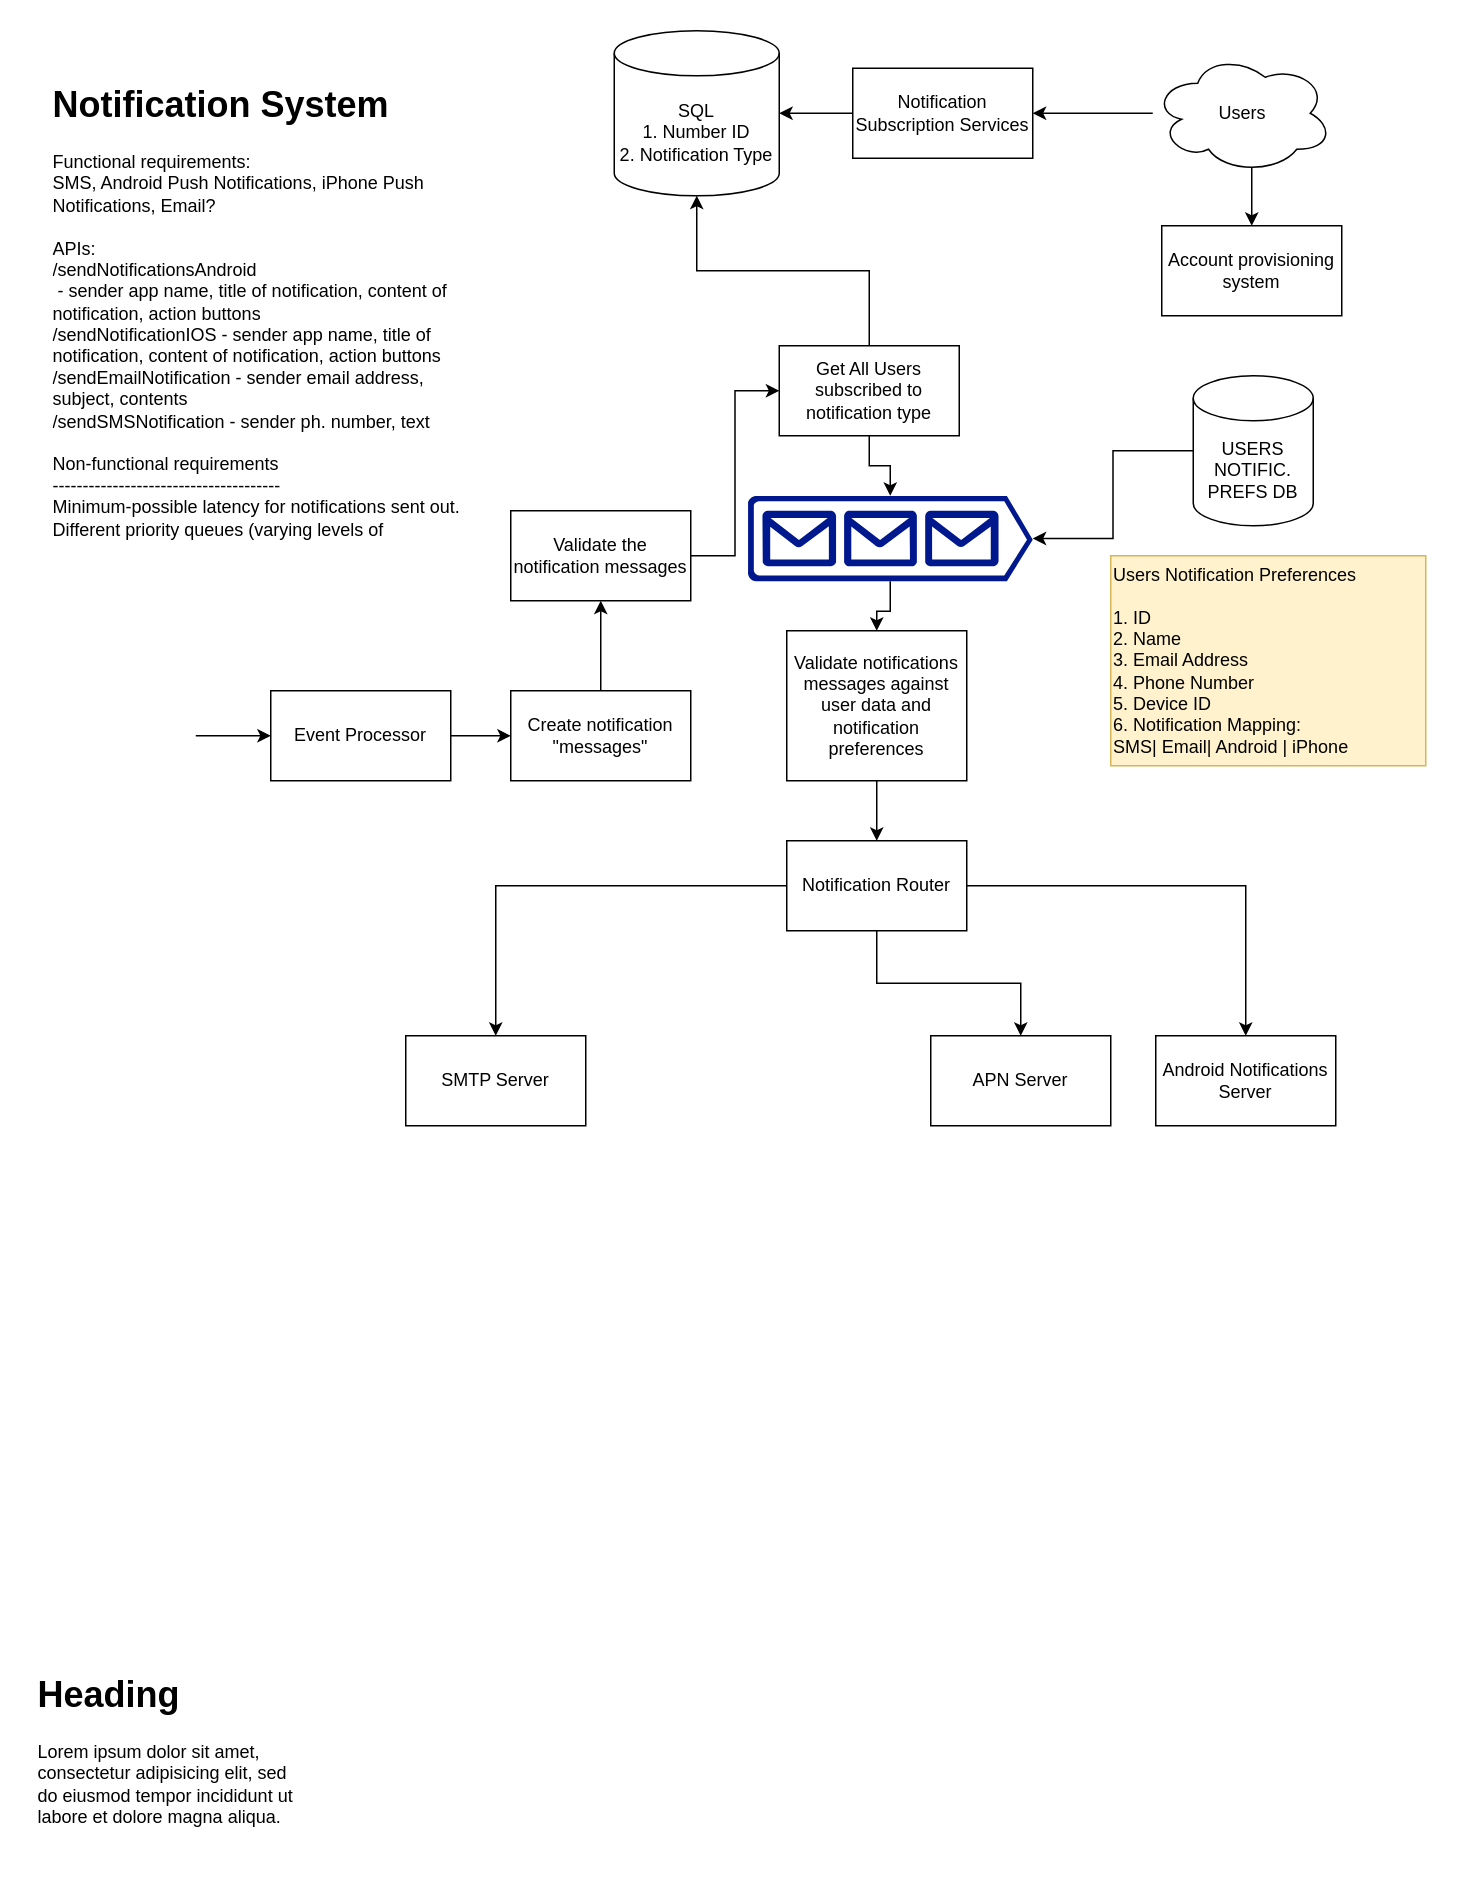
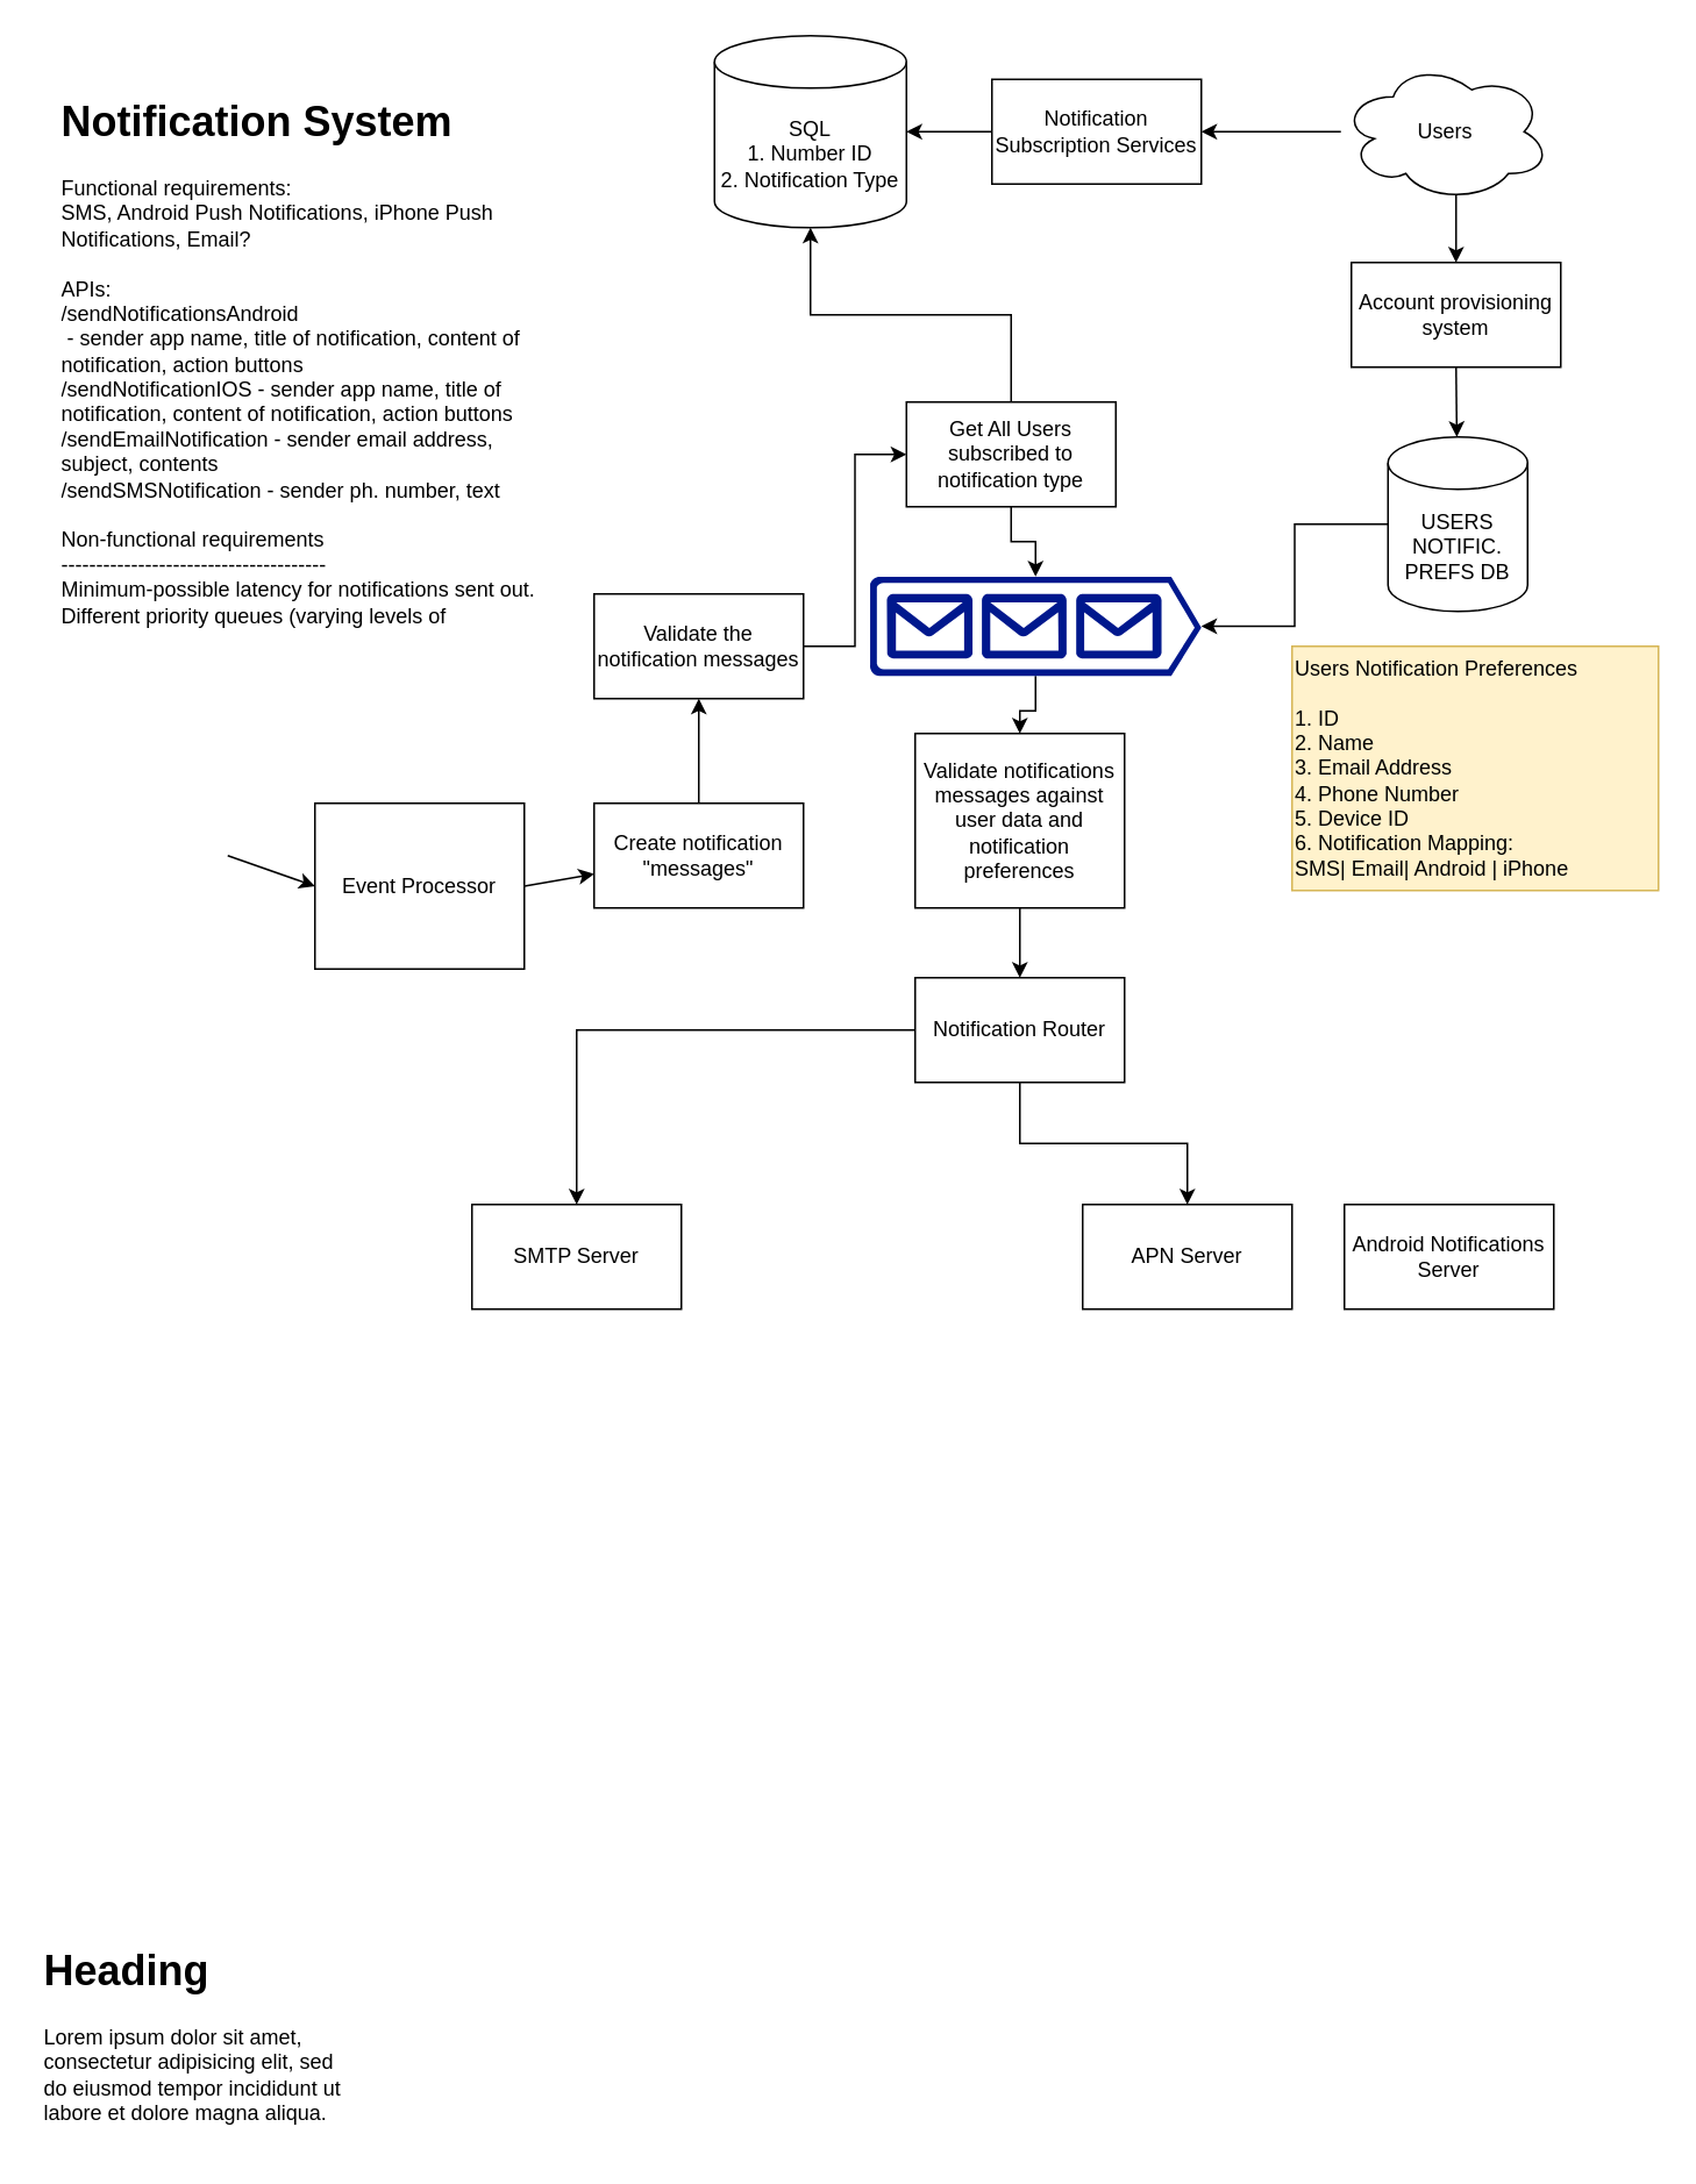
+ <mxCell id="10" value="" style="endArrow=classic;html=1;rounded=0;exitX=0.5;exitY=1;exitDx=0;exitDy=0;" parent="1" source="6" target="9" edge="1"><mxGeometry width="50" height="50" relative="1" as="geometry"><mxPoint x="420" y="210" as="sourcePoint" /><mxPoint x="470" y="160" as="targetPoint" /></mxGeometry></mxCell>
- <mxCell id="12" value="Event Processor" style="rounded=0;whiteSpace=wrap;html=1;" parent="1" vertex="1"><mxGeometry x="180" y="460" width="120" height="60" as="geometry" /></mxCell>
+ <mxCell id="12" value="Event Processor" style="rounded=0;whiteSpace=wrap;html=1;" parent="1" vertex="1"><mxGeometry x="180" y="460" width="120" height="95" as="geometry" /></mxCell>
- <mxCell id="21" value="" style="edgeStyle=orthogonalEdgeStyle;rounded=0;orthogonalLoop=1;jettySize=auto;html=1;" parent="1" source="22" target="25" edge="1"><mxGeometry relative="1" as="geometry" /></mxCell>
